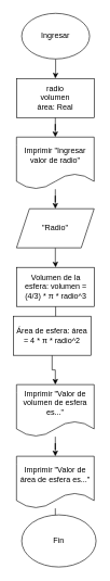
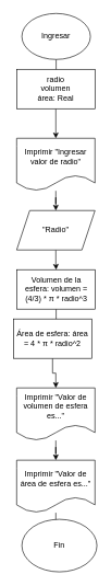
- <mxCell id="5" value="radio&lt;div&gt;volumen&lt;/div&gt;&lt;div&gt;área: Real&lt;/div&gt;" style="whiteSpace=wrap;html=1;" vertex="1" parent="1"><mxGeometry x="25" y="120" width="120" height="60" as="geometry" /></mxCell>
+ <mxCell id="5" value="radio&lt;div&gt;volumen&lt;/div&gt;&lt;div&gt;área: Real&lt;/div&gt;" style="whiteSpace=wrap;html=1;" vertex="1" parent="1"><mxGeometry x="25" y="105" width="120" height="60" as="geometry" /></mxCell>
